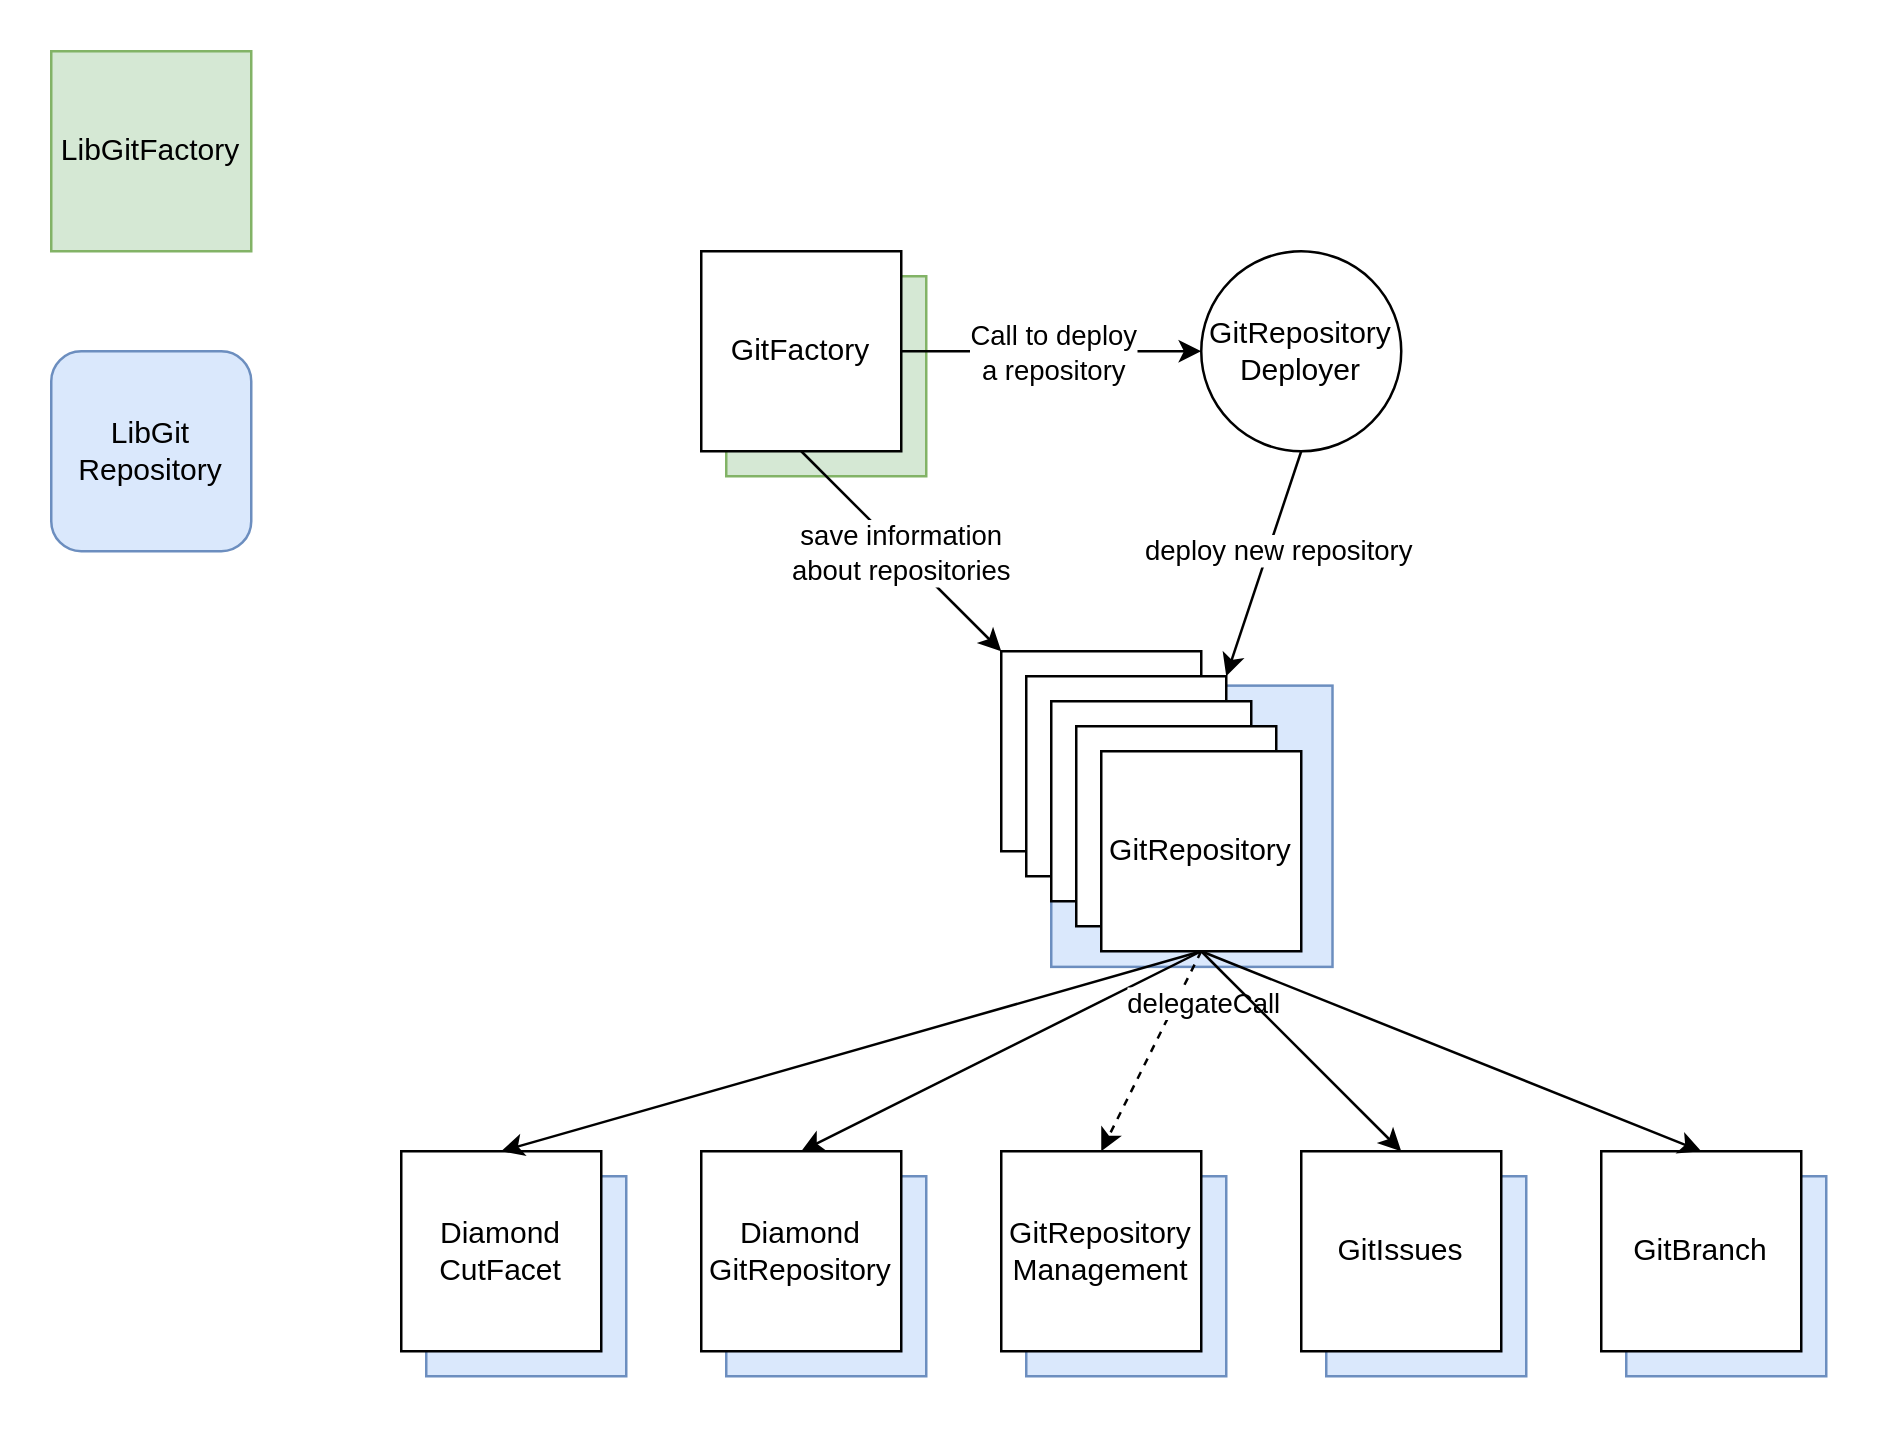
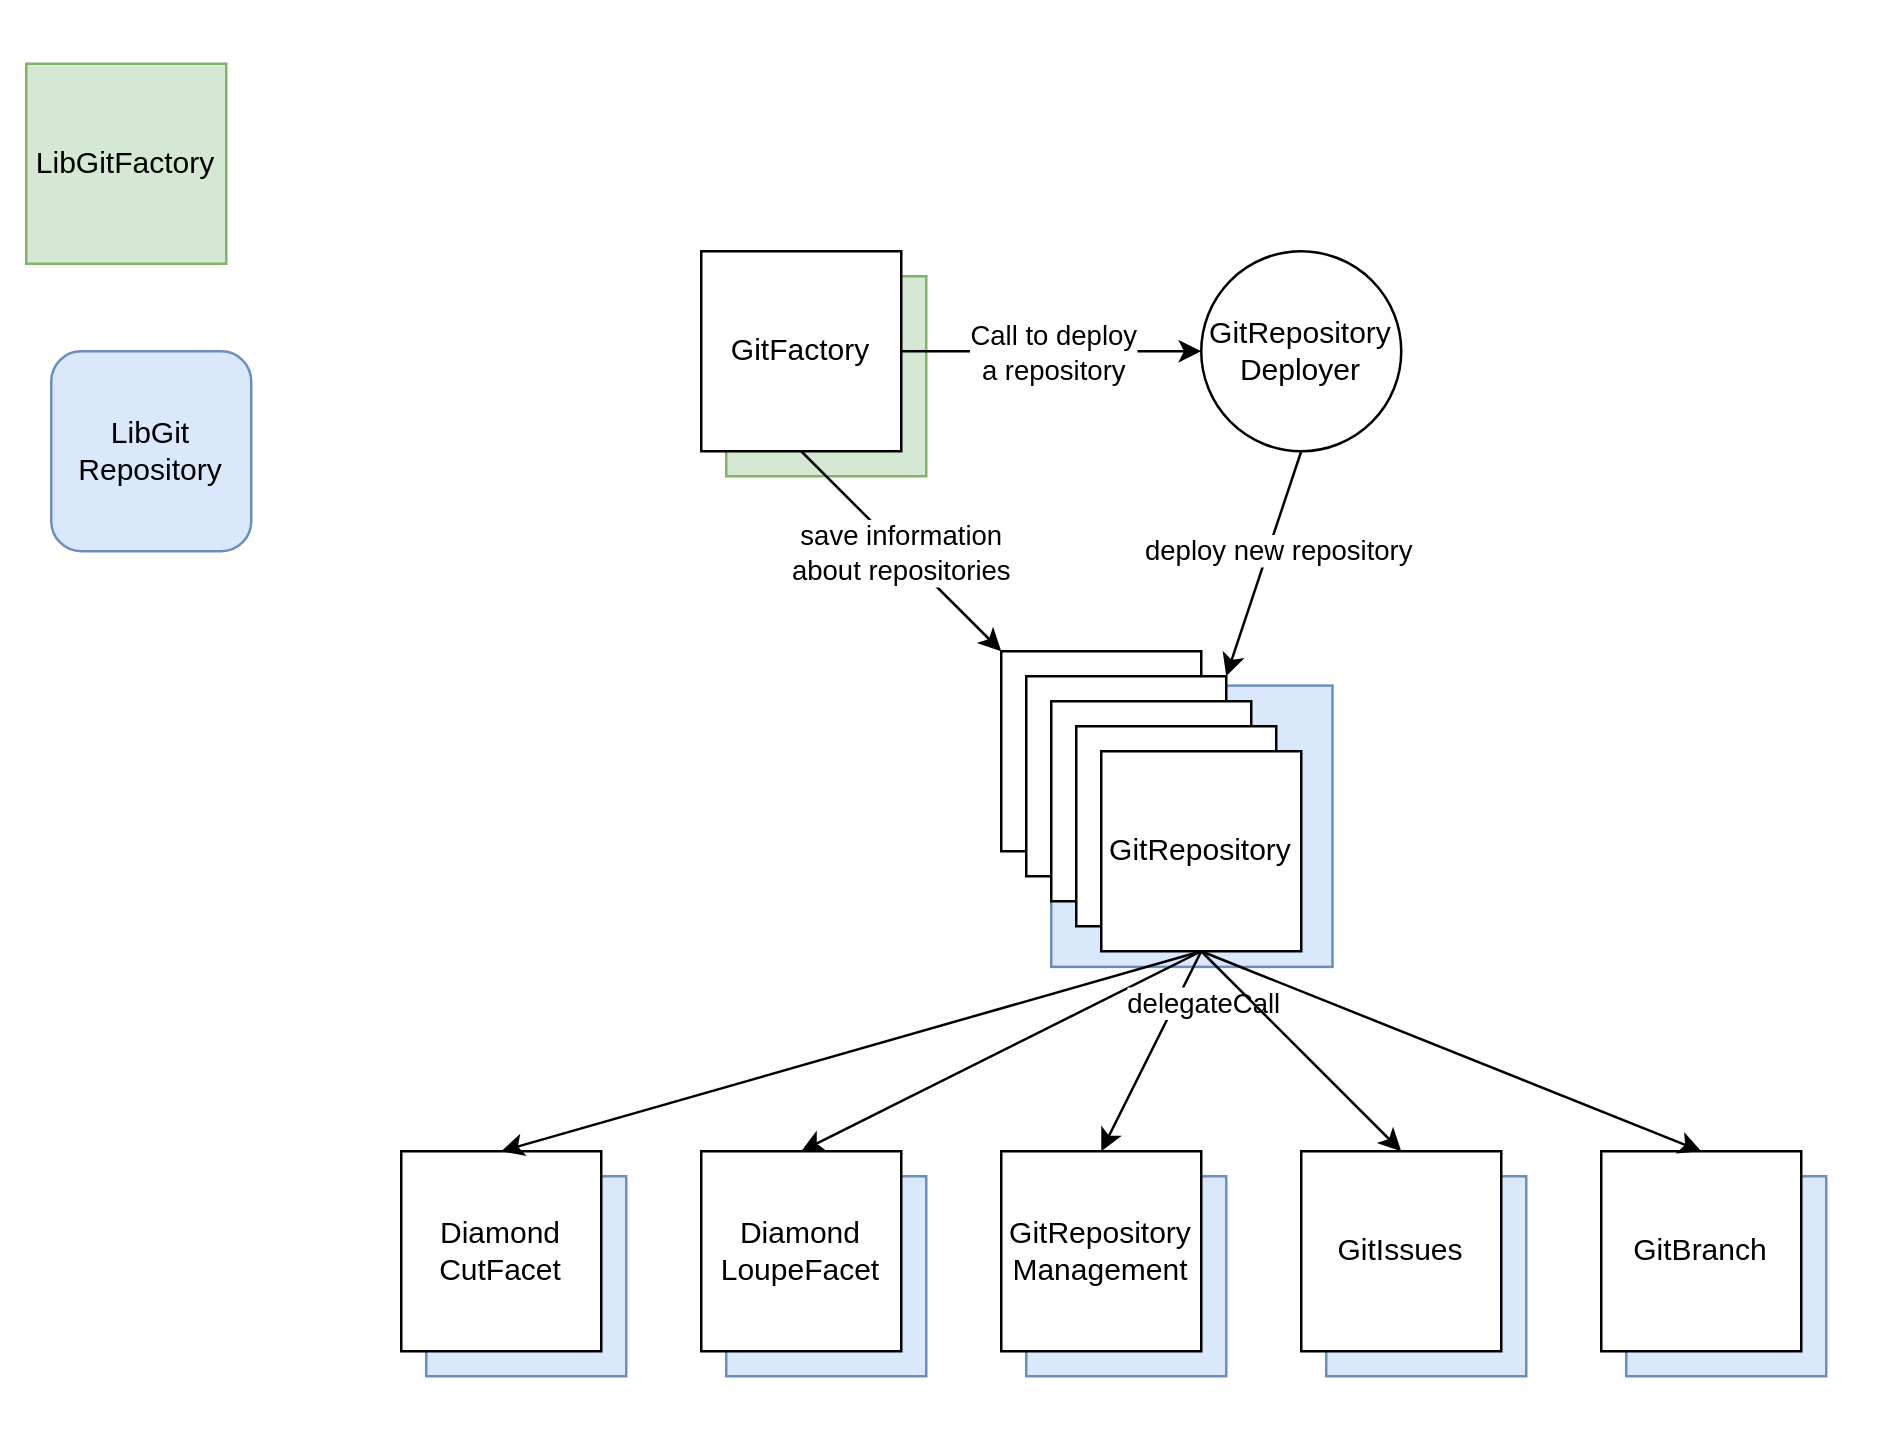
- <mxCell id="33" value="LibGitFactory" style="whiteSpace=wrap;html=1;aspect=fixed;fillColor=#d5e8d4;strokeColor=#82b366;" vertex="1" parent="1"><mxGeometry x="20" y="20" width="80" height="80" as="geometry" /></mxCell>
+ <mxCell id="33" value="LibGitFactory" style="whiteSpace=wrap;html=1;aspect=fixed;fillColor=#d5e8d4;strokeColor=#82b366;" vertex="1" parent="1"><mxGeometry x="10" y="25" width="80" height="80" as="geometry" /></mxCell>
- <mxCell id="29" value="" style="endArrow=classic;html=1;exitX=0.5;exitY=1;exitDx=0;exitDy=0;entryX=0.5;entryY=0;entryDx=0;entryDy=0;dashed=1;" edge="1" parent="1" source="17" target="22"><mxGeometry width="50" height="50" relative="1" as="geometry"><mxPoint x="460" y="400" as="sourcePoint" /><mxPoint x="220" y="480" as="targetPoint" /></mxGeometry></mxCell>
+ <mxCell id="29" value="" style="endArrow=classic;html=1;exitX=0.5;exitY=1;exitDx=0;exitDy=0;entryX=0.5;entryY=0;entryDx=0;entryDy=0;" edge="1" parent="1" source="17" target="22"><mxGeometry width="50" height="50" relative="1" as="geometry"><mxPoint x="460" y="400" as="sourcePoint" /><mxPoint x="220" y="480" as="targetPoint" /></mxGeometry></mxCell>
- <mxCell id="25" value="Diamond&lt;br&gt;GitRepository" style="whiteSpace=wrap;html=1;aspect=fixed;" vertex="1" parent="1"><mxGeometry x="280" y="460" width="80" height="80" as="geometry" /></mxCell>
+ <mxCell id="25" value="Diamond&lt;br&gt;LoupeFacet" style="whiteSpace=wrap;html=1;aspect=fixed;" vertex="1" parent="1"><mxGeometry x="280" y="460" width="80" height="80" as="geometry" /></mxCell>
